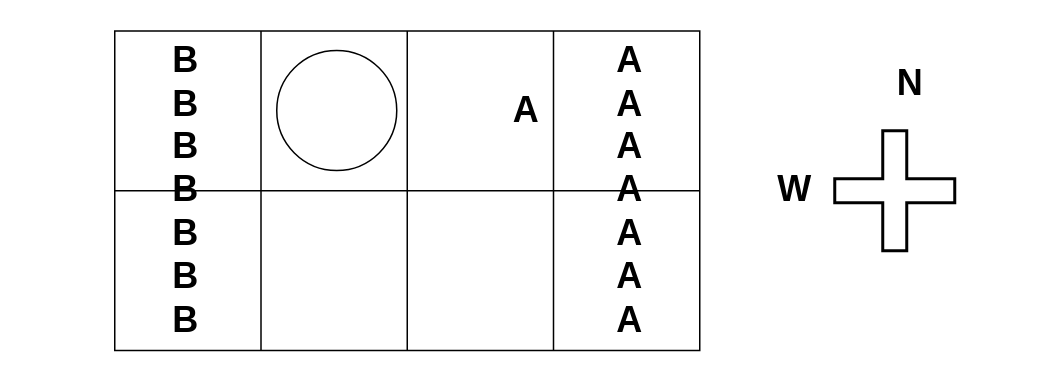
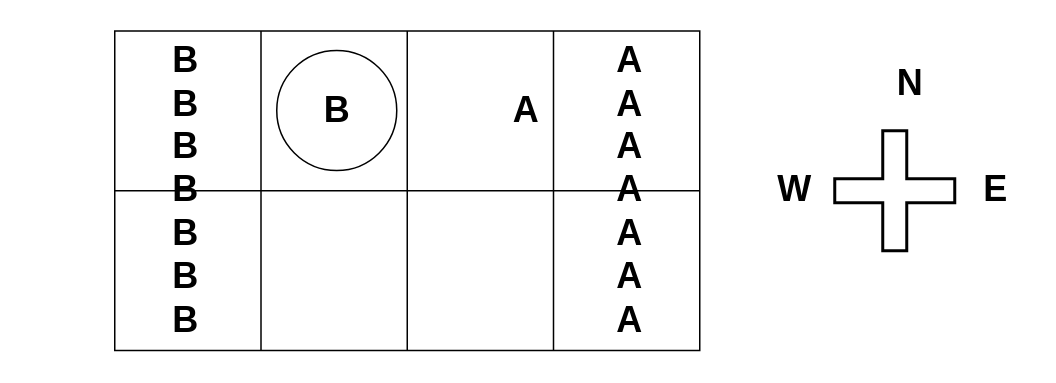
+ <mxCell id="9" value="B" style="text;strokeColor=none;fillColor=none;html=1;fontSize=24;fontStyle=1;verticalAlign=middle;align=center;" vertex="1" parent="1"><mxGeometry x="203" y="53" width="42" height="40" as="geometry" /></mxCell>
+ <mxCell id="14" value="E" style="text;strokeColor=none;fillColor=none;html=1;fontSize=24;fontStyle=1;verticalAlign=middle;align=center;opacity=0;" vertex="1" parent="1"><mxGeometry x="644" y="107.99" width="38" height="37" as="geometry" /></mxCell>
